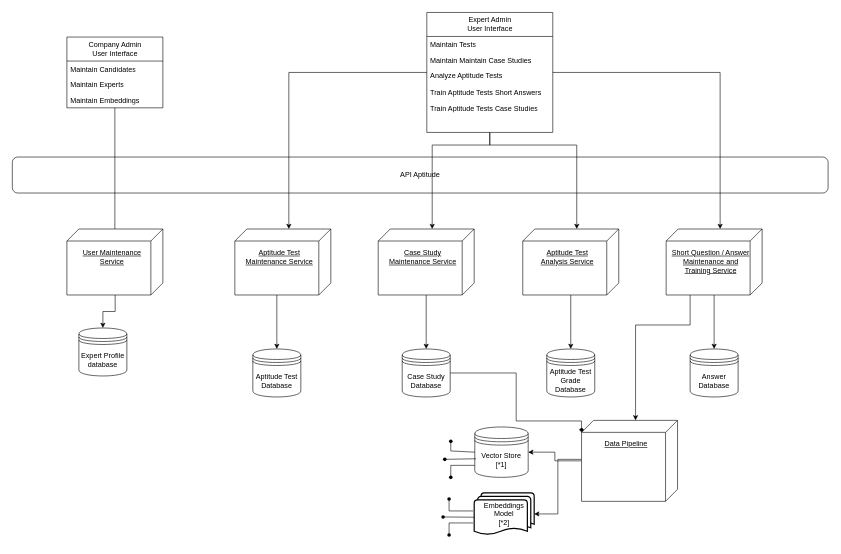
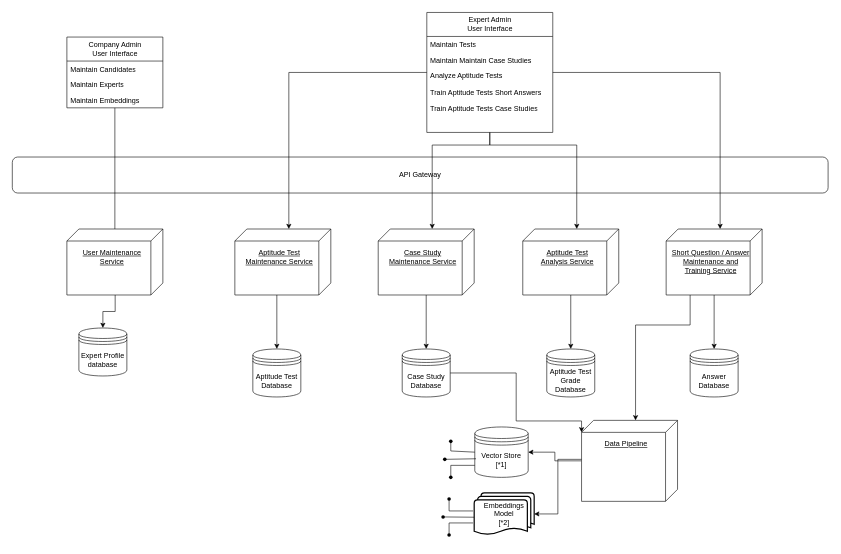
- <mxCell id="2" value="API Aptitude" style="rounded=1;whiteSpace=wrap;html=1;" vertex="1" parent="1"><mxGeometry x="20" y="261" width="1360" height="60" as="geometry" /></mxCell>
+ <mxCell id="2" value="API Gateway" style="rounded=1;whiteSpace=wrap;html=1;" vertex="1" parent="1"><mxGeometry x="20" y="261" width="1360" height="60" as="geometry" /></mxCell>
- <mxCell id="54" style="edgeStyle=orthogonalEdgeStyle;rounded=0;orthogonalLoop=1;jettySize=auto;html=1;exitX=1;exitY=0.5;exitDx=0;exitDy=0;entryX=0;entryY=0;entryDx=20;entryDy=160;entryPerimeter=0;endArrow=diamond;" edge="1" parent="1" source="32" target="36"><mxGeometry relative="1" as="geometry"><Array as="points"><mxPoint x="860" y="621" /><mxPoint x="860" y="701" /><mxPoint x="969" y="701" /></Array></mxGeometry></mxCell>
+ <mxCell id="54" style="edgeStyle=orthogonalEdgeStyle;rounded=0;orthogonalLoop=1;jettySize=auto;html=1;exitX=1;exitY=0.5;exitDx=0;exitDy=0;entryX=0;entryY=0;entryDx=20;entryDy=160;entryPerimeter=0;" edge="1" parent="1" source="32" target="36"><mxGeometry relative="1" as="geometry"><Array as="points"><mxPoint x="860" y="621" /><mxPoint x="860" y="701" /><mxPoint x="969" y="701" /></Array></mxGeometry></mxCell>
